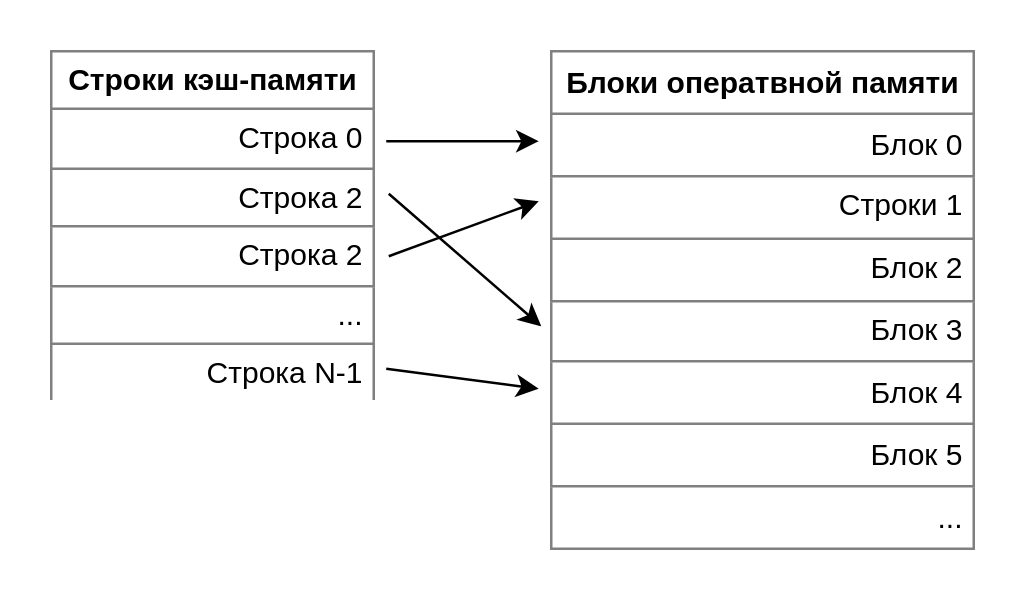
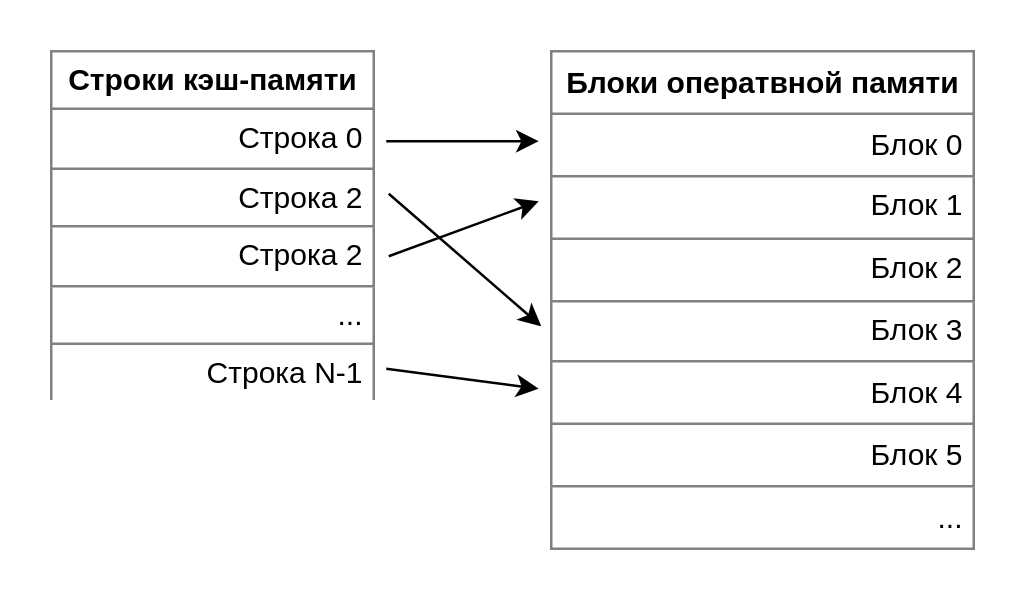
- <mxCell id="4" value="&lt;table border=&quot;1&quot; width=&quot;100%&quot; cellpadding=&quot;4&quot; style=&quot;width: 100% ; height: 100% ; border-collapse: collapse&quot;&gt;&lt;tbody&gt;&lt;tr&gt;&lt;th align=&quot;center&quot;&gt;Блоки оператвной памяти&lt;/th&gt;&lt;/tr&gt;&lt;tr&gt;&lt;td style=&quot;text-align: right&quot;&gt;Блок 0&lt;/td&gt;&lt;/tr&gt;&lt;tr&gt;&lt;td style=&quot;text-align: right&quot;&gt;Строки 1&lt;br&gt;&lt;/td&gt;&lt;/tr&gt;&lt;tr&gt;&lt;td style=&quot;text-align: right&quot;&gt;Блок 2&lt;br&gt;&lt;/td&gt;&lt;/tr&gt;&lt;tr&gt;&lt;td style=&quot;text-align: right&quot;&gt;Блок 3&lt;/td&gt;&lt;/tr&gt;&lt;tr&gt;&lt;td style=&quot;text-align: right&quot;&gt;Блок 4&lt;/td&gt;&lt;/tr&gt;&lt;tr&gt;&lt;td style=&quot;text-align: right&quot;&gt;Блок 5&lt;/td&gt;&lt;/tr&gt;&lt;tr&gt;&lt;td style=&quot;text-align: right&quot;&gt;...&lt;/td&gt;&lt;/tr&gt;&lt;/tbody&gt;&lt;/table&gt;" style="text;html=1;strokeColor=none;fillColor=none;overflow=fill;glass=0;comic=0;" parent="1" vertex="1"><mxGeometry x="220" y="20" width="170" height="200" as="geometry" /></mxCell>
+ <mxCell id="4" value="&lt;table border=&quot;1&quot; width=&quot;100%&quot; cellpadding=&quot;4&quot; style=&quot;width: 100% ; height: 100% ; border-collapse: collapse&quot;&gt;&lt;tbody&gt;&lt;tr&gt;&lt;th align=&quot;center&quot;&gt;Блоки оператвной памяти&lt;/th&gt;&lt;/tr&gt;&lt;tr&gt;&lt;td style=&quot;text-align: right&quot;&gt;Блок 0&lt;/td&gt;&lt;/tr&gt;&lt;tr&gt;&lt;td style=&quot;text-align: right&quot;&gt;Блок 1&lt;br&gt;&lt;/td&gt;&lt;/tr&gt;&lt;tr&gt;&lt;td style=&quot;text-align: right&quot;&gt;Блок 2&lt;br&gt;&lt;/td&gt;&lt;/tr&gt;&lt;tr&gt;&lt;td style=&quot;text-align: right&quot;&gt;Блок 3&lt;/td&gt;&lt;/tr&gt;&lt;tr&gt;&lt;td style=&quot;text-align: right&quot;&gt;Блок 4&lt;/td&gt;&lt;/tr&gt;&lt;tr&gt;&lt;td style=&quot;text-align: right&quot;&gt;Блок 5&lt;/td&gt;&lt;/tr&gt;&lt;tr&gt;&lt;td style=&quot;text-align: right&quot;&gt;...&lt;/td&gt;&lt;/tr&gt;&lt;/tbody&gt;&lt;/table&gt;" style="text;html=1;strokeColor=none;fillColor=none;overflow=fill;glass=0;comic=0;" parent="1" vertex="1"><mxGeometry x="220" y="20" width="170" height="200" as="geometry" /></mxCell>
